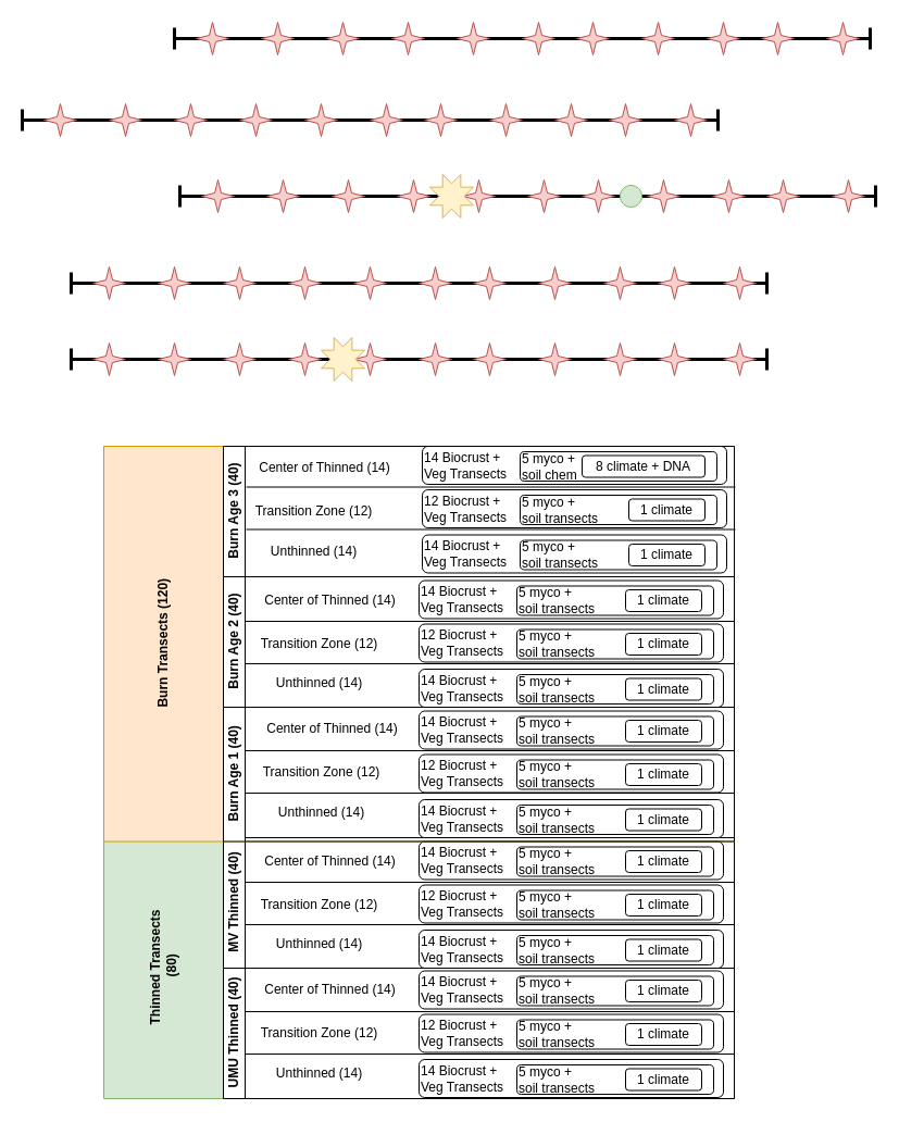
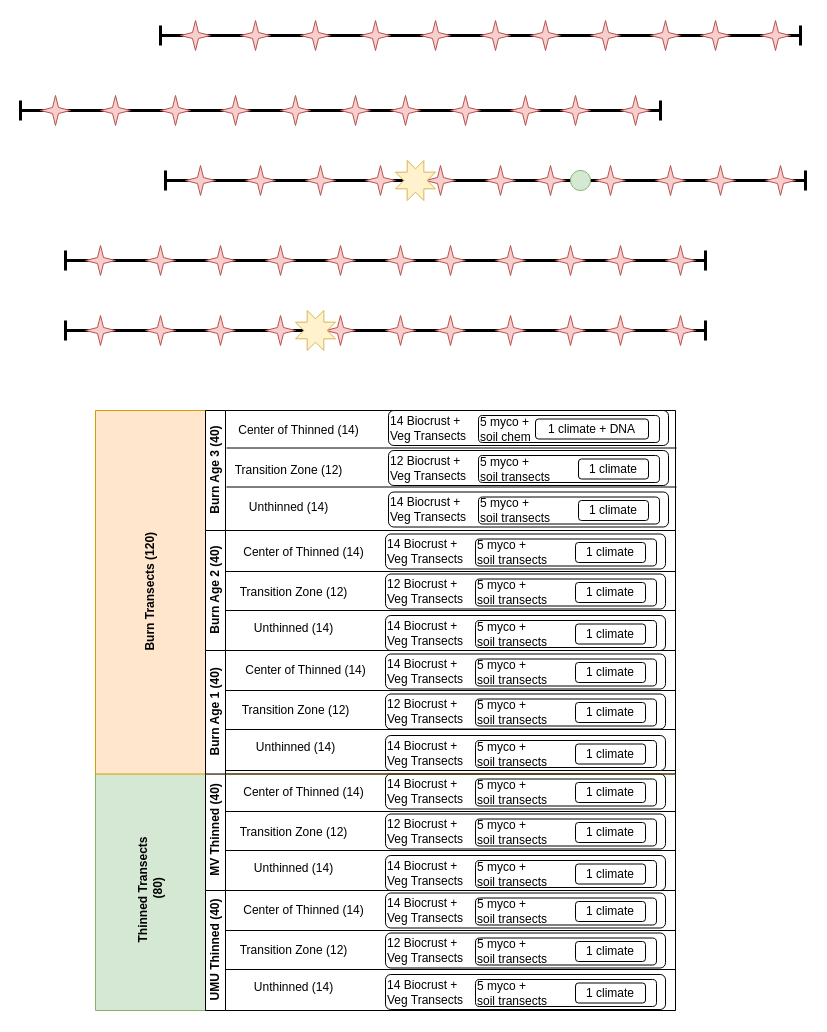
- <mxCell id="42" value="8 climate + DNA" style="whiteSpace=wrap;html=1;rounded=1;" parent="34" vertex="1"><mxGeometry x="330" y="8.5" width="113" height="20" as="geometry" /></mxCell>
+ <mxCell id="42" value="1 climate + DNA" style="whiteSpace=wrap;html=1;rounded=1;" parent="34" vertex="1"><mxGeometry x="330" y="8.5" width="113" height="20" as="geometry" /></mxCell>
